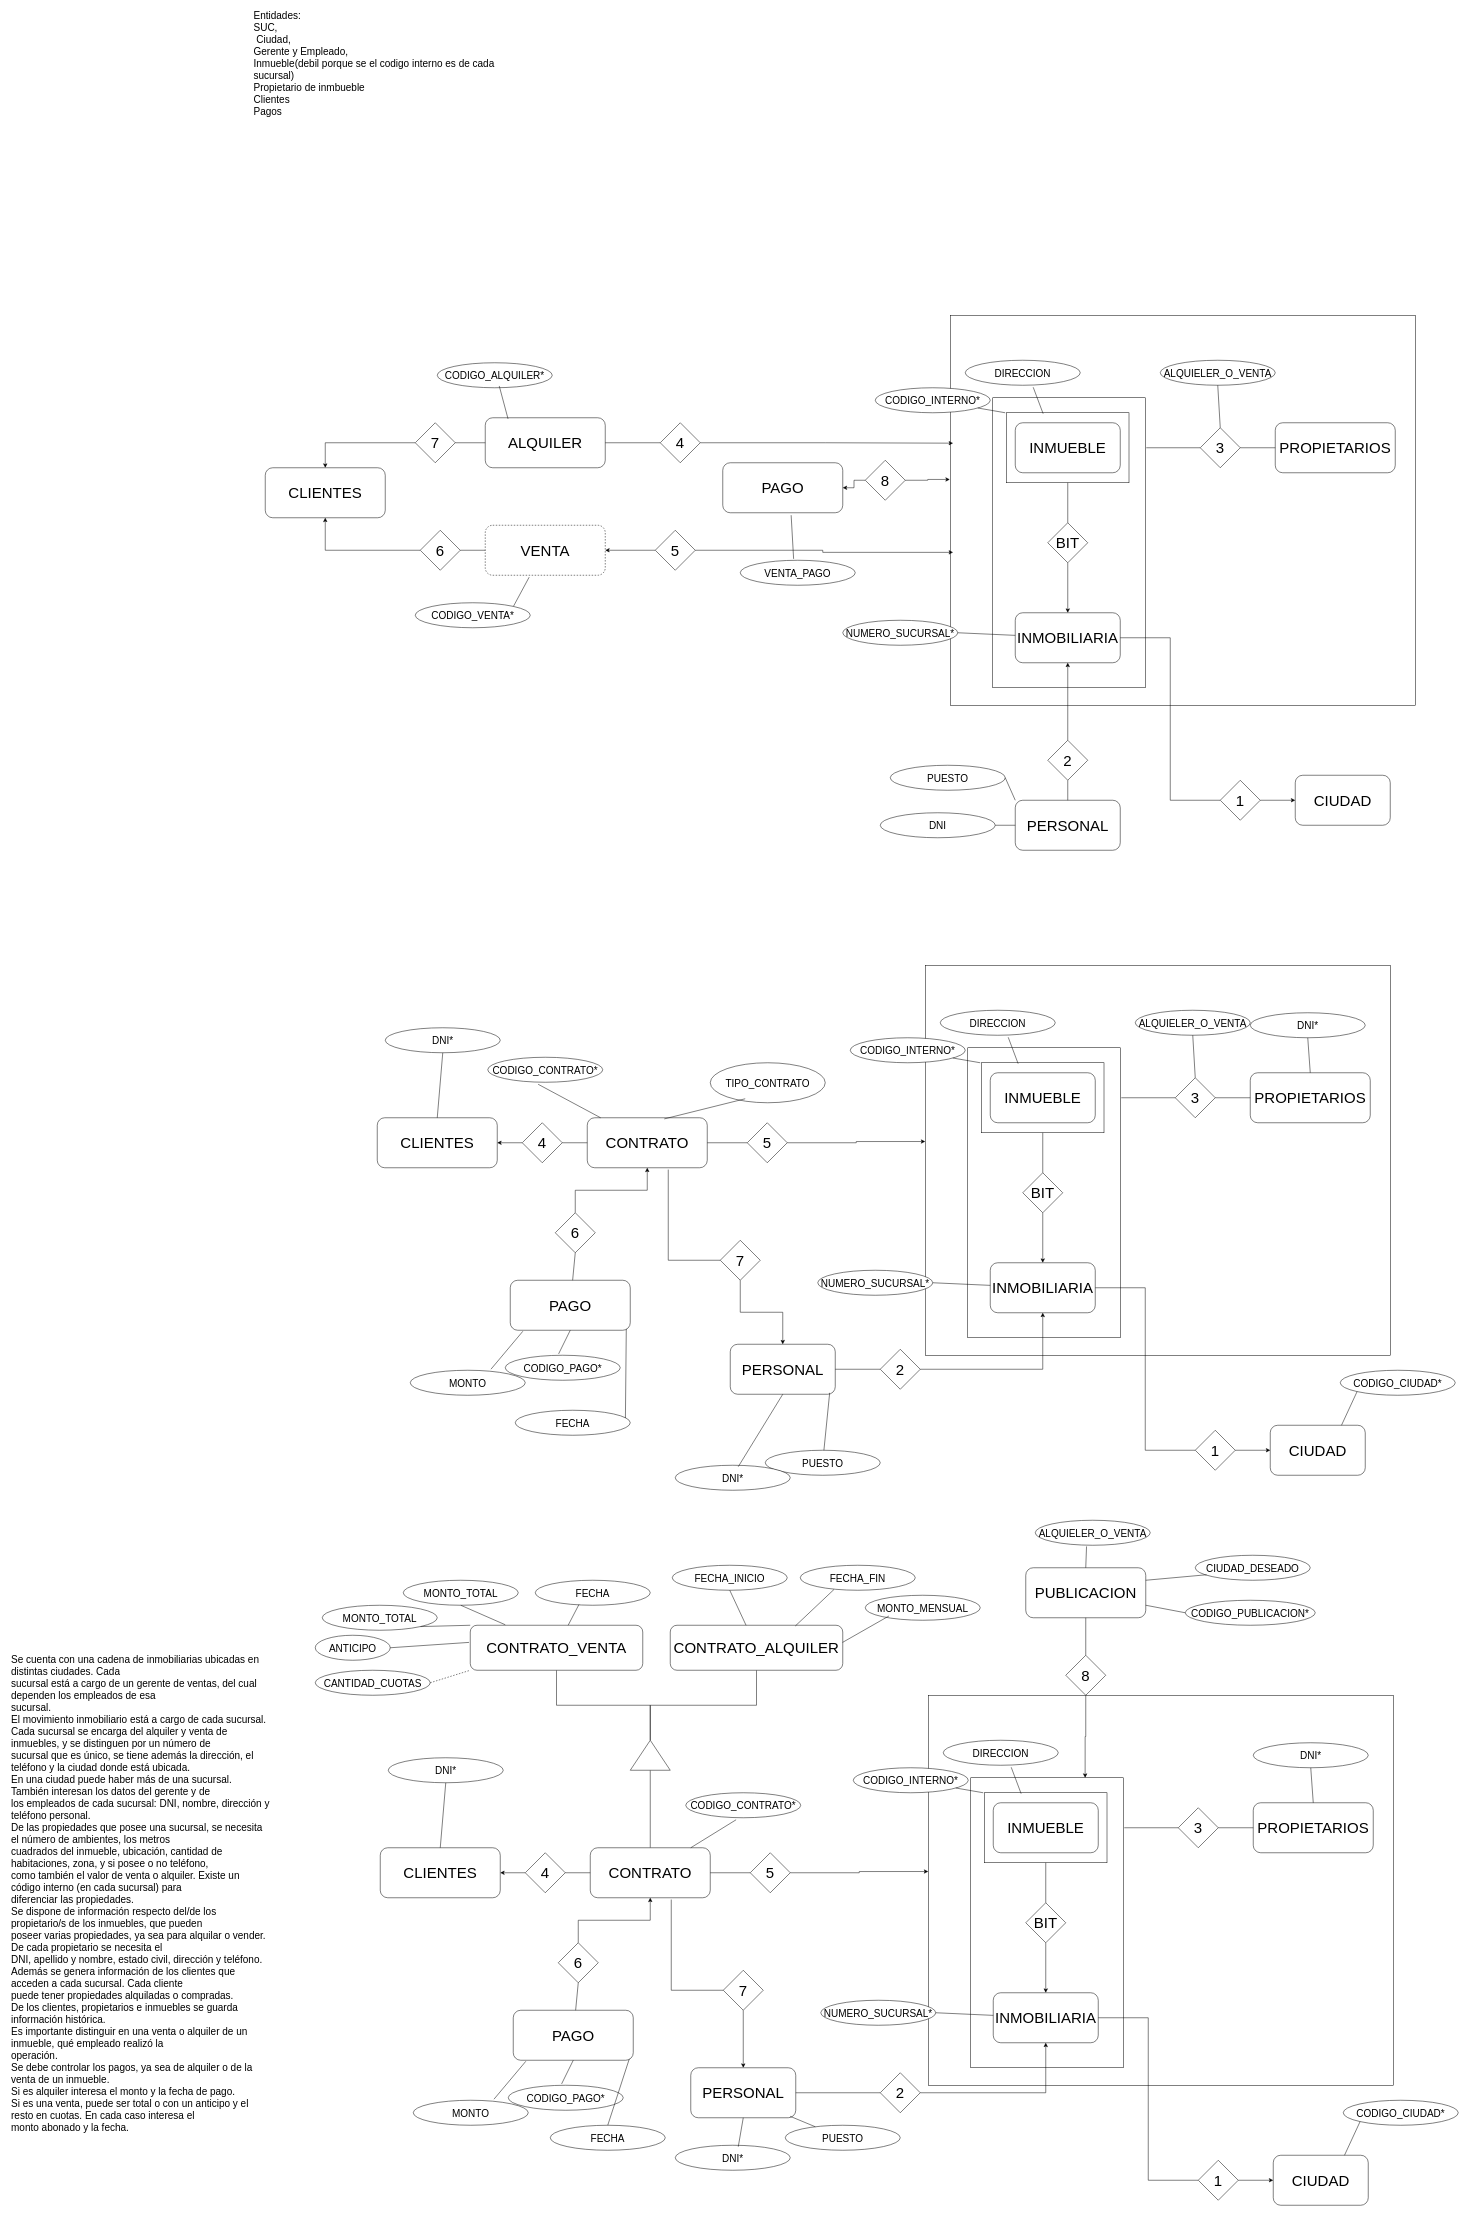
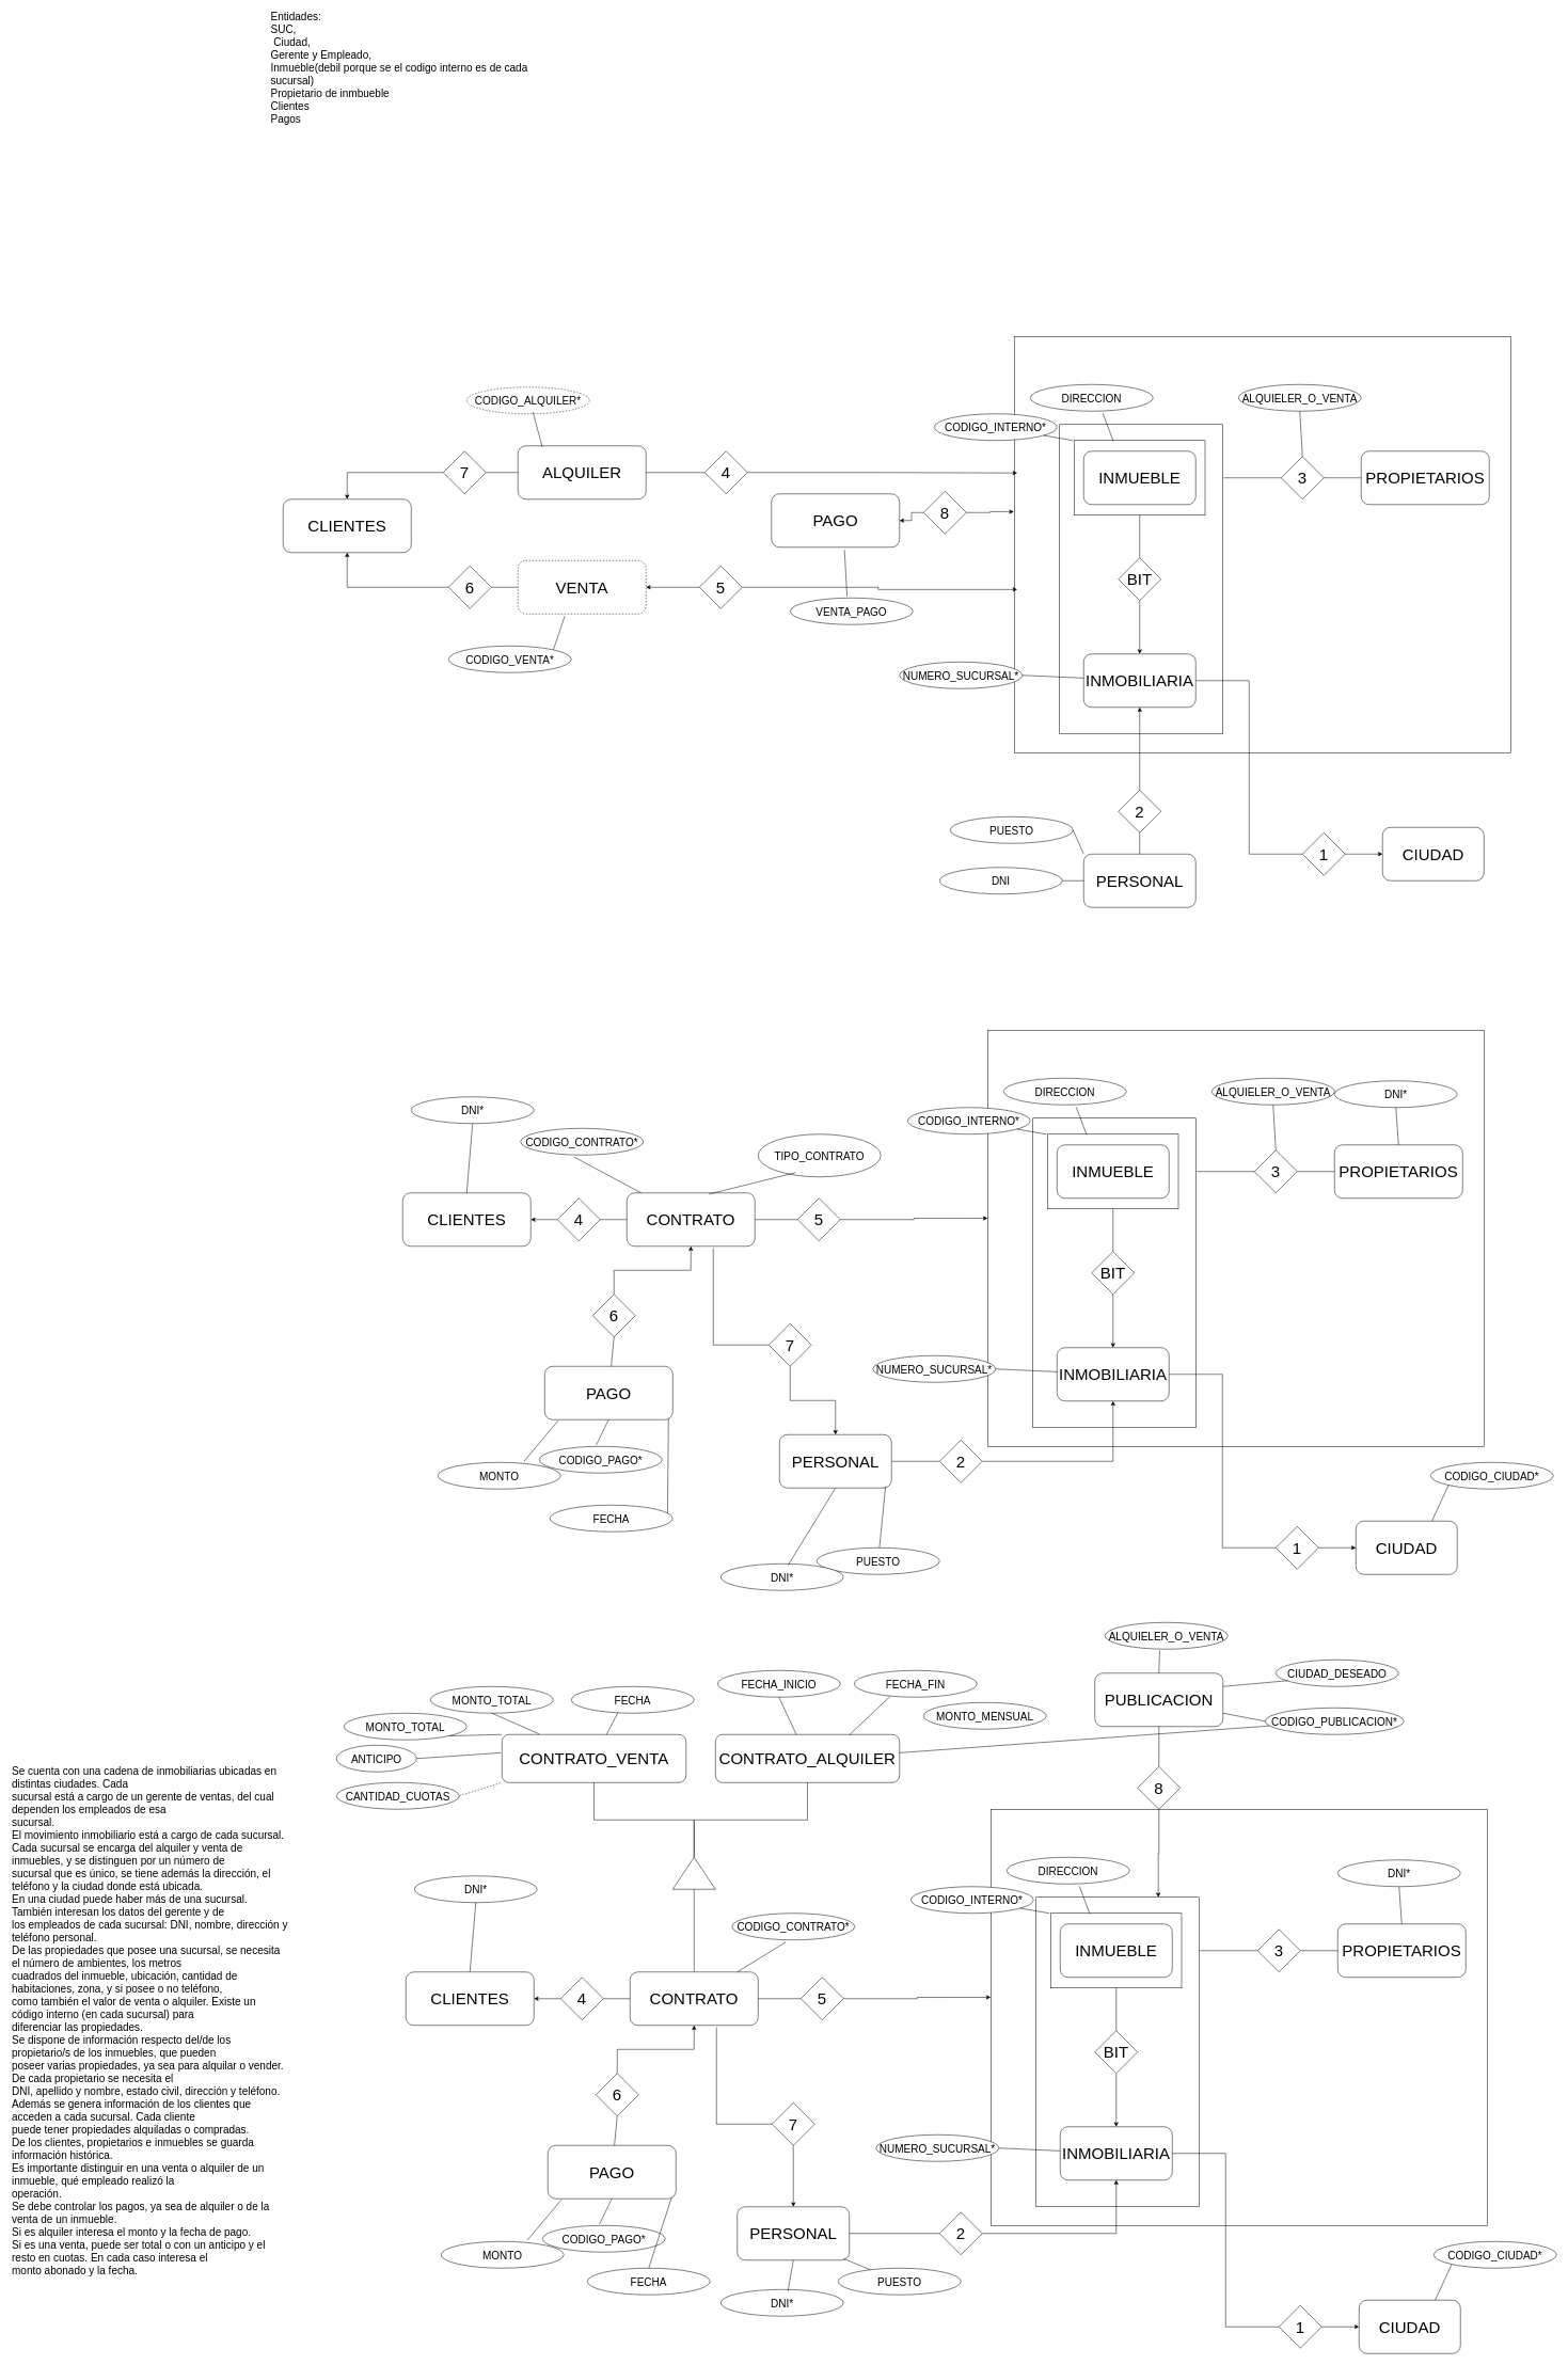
- <mxCell id="55" value="&lt;font style=&quot;font-size: 20px;&quot;&gt;CODIGO_ALQUILER*&lt;/font&gt;" style="ellipse;whiteSpace=wrap;html=1;" parent="1" vertex="1"><mxGeometry x="874" y="725" width="230" height="50" as="geometry" /></mxCell>
+ <mxCell id="55" value="&lt;font style=&quot;font-size: 20px;&quot;&gt;CODIGO_ALQUILER*&lt;/font&gt;" style="ellipse;whiteSpace=wrap;html=1;dashed=1;" parent="1" vertex="1"><mxGeometry x="874" y="725" width="230" height="50" as="geometry" /></mxCell>
- <mxCell id="57" value="&lt;span style=&quot;font-size: 20px;&quot;&gt;CODIGO_VENTA*&lt;/span&gt;" style="ellipse;whiteSpace=wrap;html=1;" parent="1" vertex="1"><mxGeometry x="830" y="1205" width="230" height="50" as="geometry" /></mxCell>
+ <mxCell id="57" value="&lt;span style=&quot;font-size: 20px;&quot;&gt;CODIGO_VENTA*&lt;/span&gt;" style="ellipse;whiteSpace=wrap;html=1;" parent="1" vertex="1"><mxGeometry x="840" y="1210" width="230" height="50" as="geometry" /></mxCell>
- <mxCell id="194" value="" style="endArrow=none;html=1;rounded=0;entryX=0.206;entryY=0.829;entryDx=0;entryDy=0;entryPerimeter=0;exitX=0.999;exitY=0.381;exitDx=0;exitDy=0;exitPerimeter=0;" parent="1" source="188" target="193" edge="1"><mxGeometry width="50" height="50" relative="1" as="geometry"><mxPoint x="1530" y="3290" as="sourcePoint" /><mxPoint x="1580" y="3240" as="targetPoint" /></mxGeometry></mxCell>
+ <mxCell id="194" value="" style="endArrow=none;html=1;rounded=0;exitX=0.999;exitY=0.381;exitDx=0;exitDy=0;exitPerimeter=0;" parent="1" source="188" target="213" edge="1"><mxGeometry width="50" height="50" relative="1" as="geometry"><mxPoint x="1530" y="3290" as="sourcePoint" /><mxPoint x="1580" y="3240" as="targetPoint" /></mxGeometry></mxCell>
